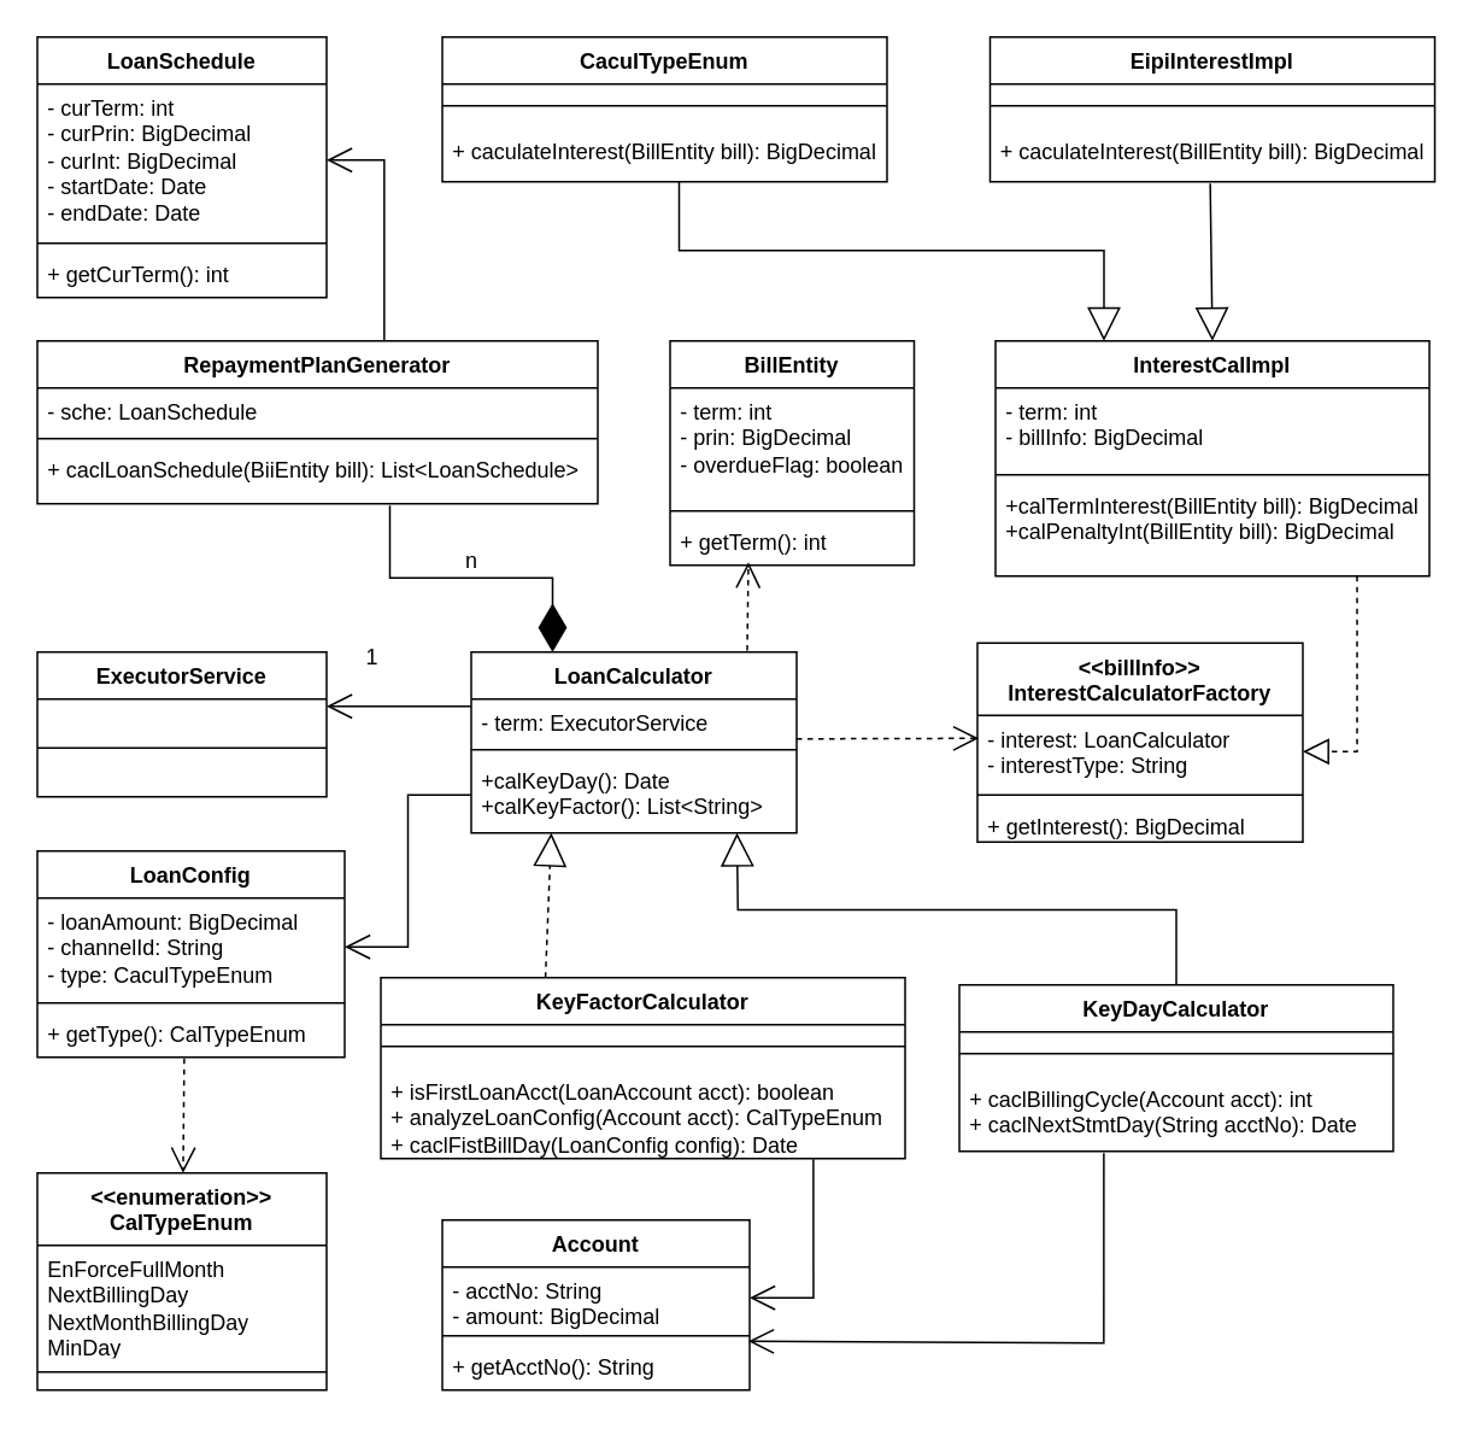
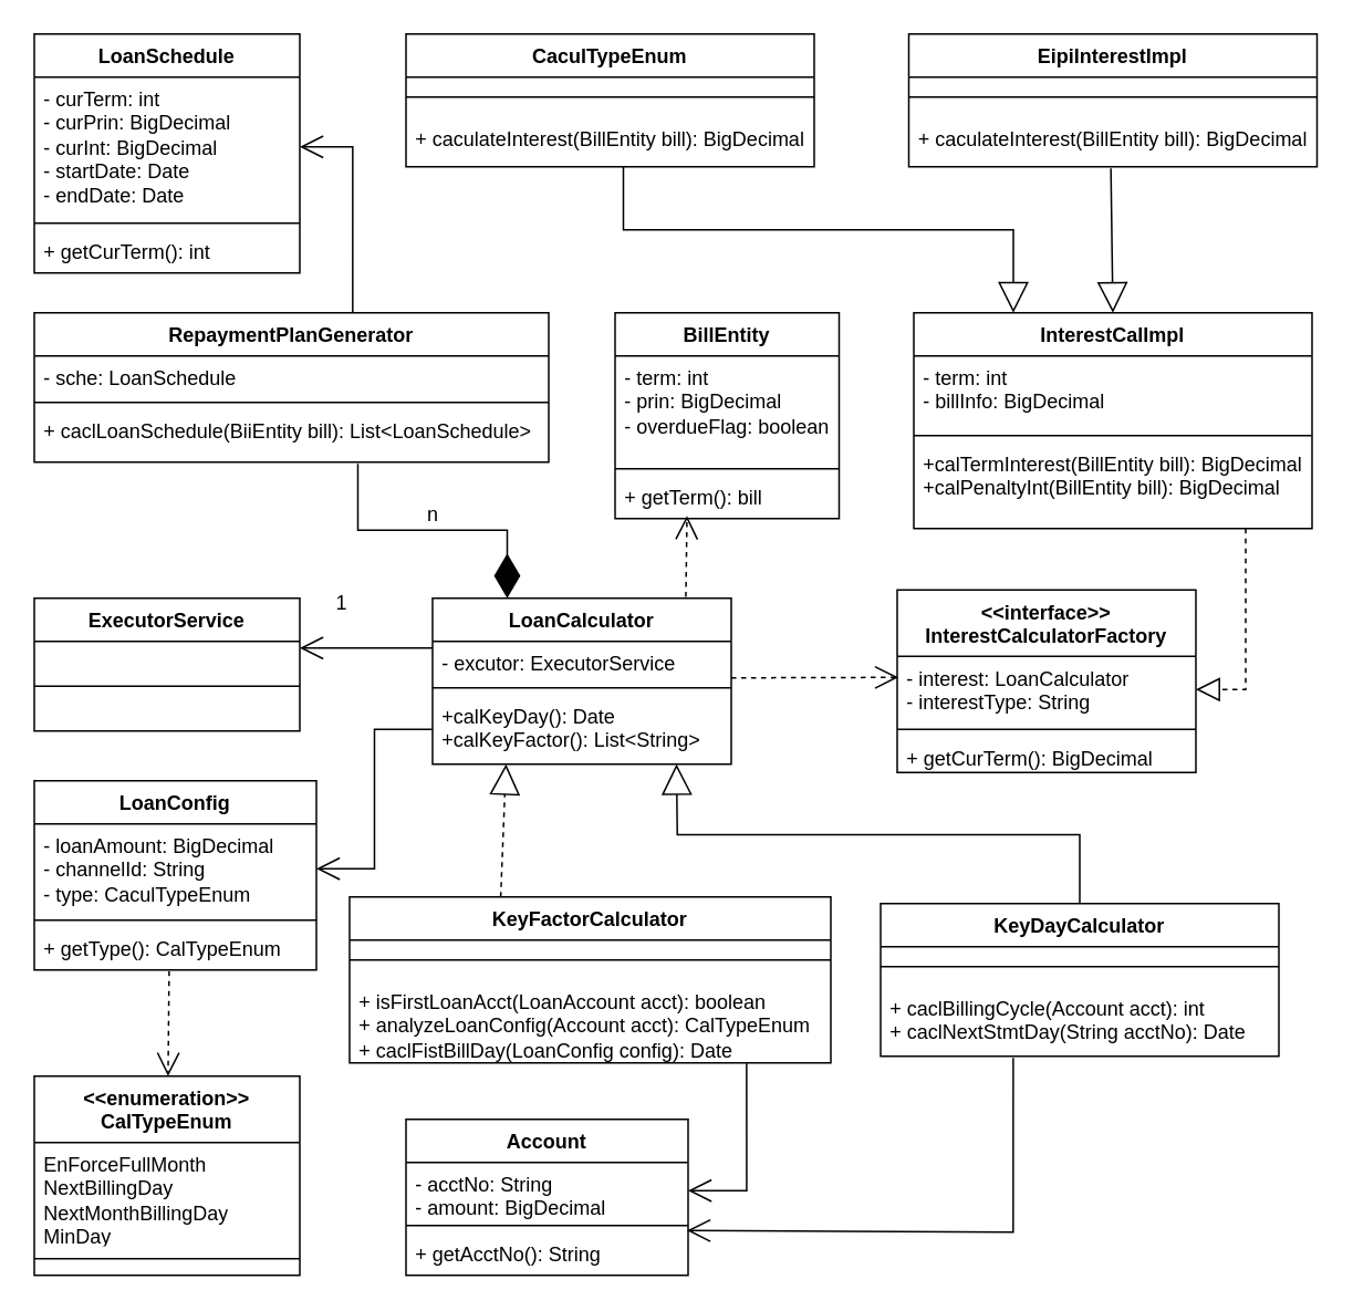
- <mxCell id="52" value="+ getTerm(): int" style="text;strokeColor=none;fillColor=none;align=left;verticalAlign=top;spacingLeft=4;spacingRight=4;overflow=hidden;rotatable=0;points=[[0,0.5],[1,0.5]];portConstraint=eastwest;whiteSpace=wrap;html=1;" parent="49" vertex="1"><mxGeometry y="98" width="135" height="26" as="geometry" /></mxCell>
+ <mxCell id="52" value="+ getTerm(): bill" style="text;strokeColor=none;fillColor=none;align=left;verticalAlign=top;spacingLeft=4;spacingRight=4;overflow=hidden;rotatable=0;points=[[0,0.5],[1,0.5]];portConstraint=eastwest;whiteSpace=wrap;html=1;" parent="49" vertex="1"><mxGeometry y="98" width="135" height="26" as="geometry" /></mxCell>
- <mxCell id="41" value="&amp;lt;&amp;lt;billInfo&amp;gt;&amp;gt;&lt;br style=&quot;border-color: var(--border-color);&quot;&gt;InterestCalculatorFactory" style="swimlane;fontStyle=1;align=center;verticalAlign=top;childLayout=stackLayout;horizontal=1;startSize=40;horizontalStack=0;resizeParent=1;resizeParentMax=0;resizeLast=0;collapsible=1;marginBottom=0;whiteSpace=wrap;html=1;" parent="1" vertex="1"><mxGeometry x="540" y="355" width="180" height="110" as="geometry" /></mxCell>
+ <mxCell id="41" value="&amp;lt;&amp;lt;interface&amp;gt;&amp;gt;&lt;br style=&quot;border-color: var(--border-color);&quot;&gt;InterestCalculatorFactory" style="swimlane;fontStyle=1;align=center;verticalAlign=top;childLayout=stackLayout;horizontal=1;startSize=40;horizontalStack=0;resizeParent=1;resizeParentMax=0;resizeLast=0;collapsible=1;marginBottom=0;whiteSpace=wrap;html=1;" parent="1" vertex="1"><mxGeometry x="540" y="355" width="180" height="110" as="geometry" /></mxCell>
- <mxCell id="5" value="- term:&amp;nbsp;ExecutorService&lt;br&gt;&amp;nbsp;" style="text;strokeColor=none;fillColor=none;align=left;verticalAlign=top;spacingLeft=4;spacingRight=4;overflow=hidden;rotatable=0;points=[[0,0.5],[1,0.5]];portConstraint=eastwest;whiteSpace=wrap;html=1;" parent="4" vertex="1"><mxGeometry y="26" width="180" height="24" as="geometry" /></mxCell>
+ <mxCell id="5" value="- excutor:&amp;nbsp;ExecutorService&lt;br&gt;&amp;nbsp;" style="text;strokeColor=none;fillColor=none;align=left;verticalAlign=top;spacingLeft=4;spacingRight=4;overflow=hidden;rotatable=0;points=[[0,0.5],[1,0.5]];portConstraint=eastwest;whiteSpace=wrap;html=1;" parent="4" vertex="1"><mxGeometry y="26" width="180" height="24" as="geometry" /></mxCell>
- <mxCell id="44" value="+ getInterest(): BigDecimal" style="text;strokeColor=none;fillColor=none;align=left;verticalAlign=top;spacingLeft=4;spacingRight=4;overflow=hidden;rotatable=0;points=[[0,0.5],[1,0.5]];portConstraint=eastwest;whiteSpace=wrap;html=1;" parent="41" vertex="1"><mxGeometry y="88" width="180" height="22" as="geometry" /></mxCell>
+ <mxCell id="44" value="+ getCurTerm(): BigDecimal" style="text;strokeColor=none;fillColor=none;align=left;verticalAlign=top;spacingLeft=4;spacingRight=4;overflow=hidden;rotatable=0;points=[[0,0.5],[1,0.5]];portConstraint=eastwest;whiteSpace=wrap;html=1;" parent="41" vertex="1"><mxGeometry y="88" width="180" height="22" as="geometry" /></mxCell>
